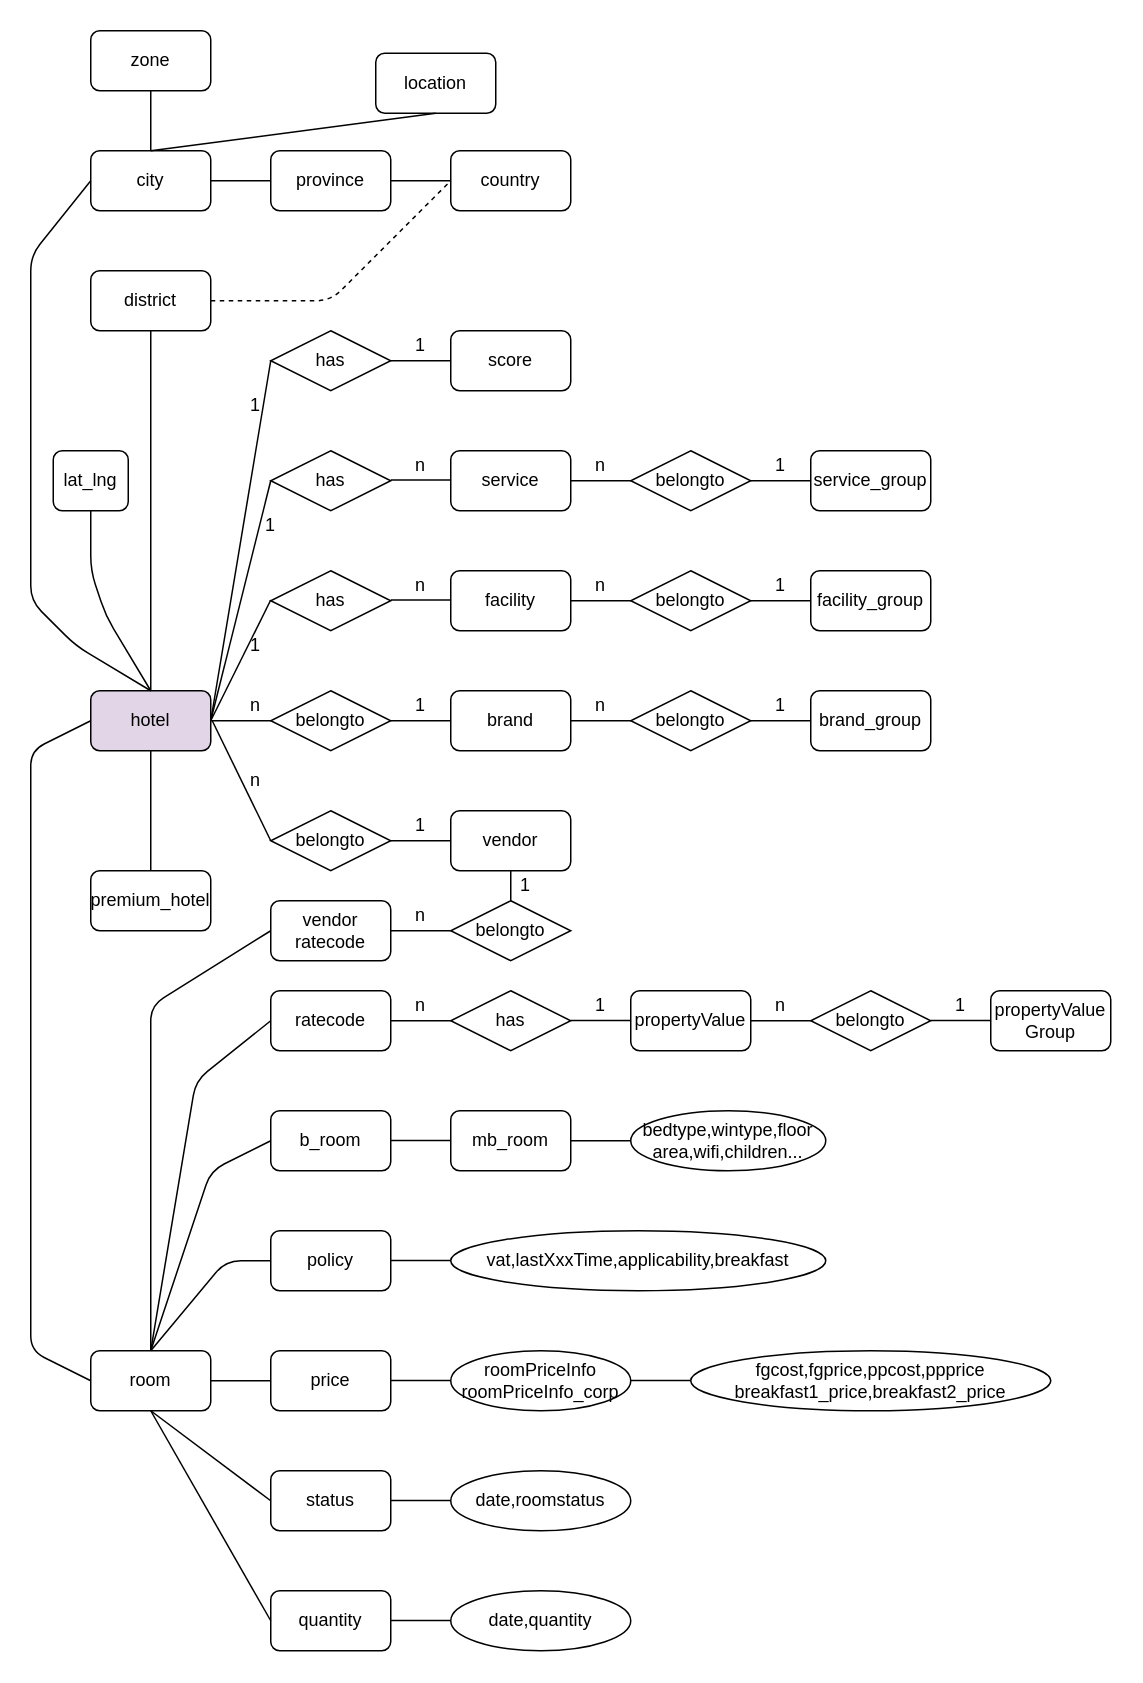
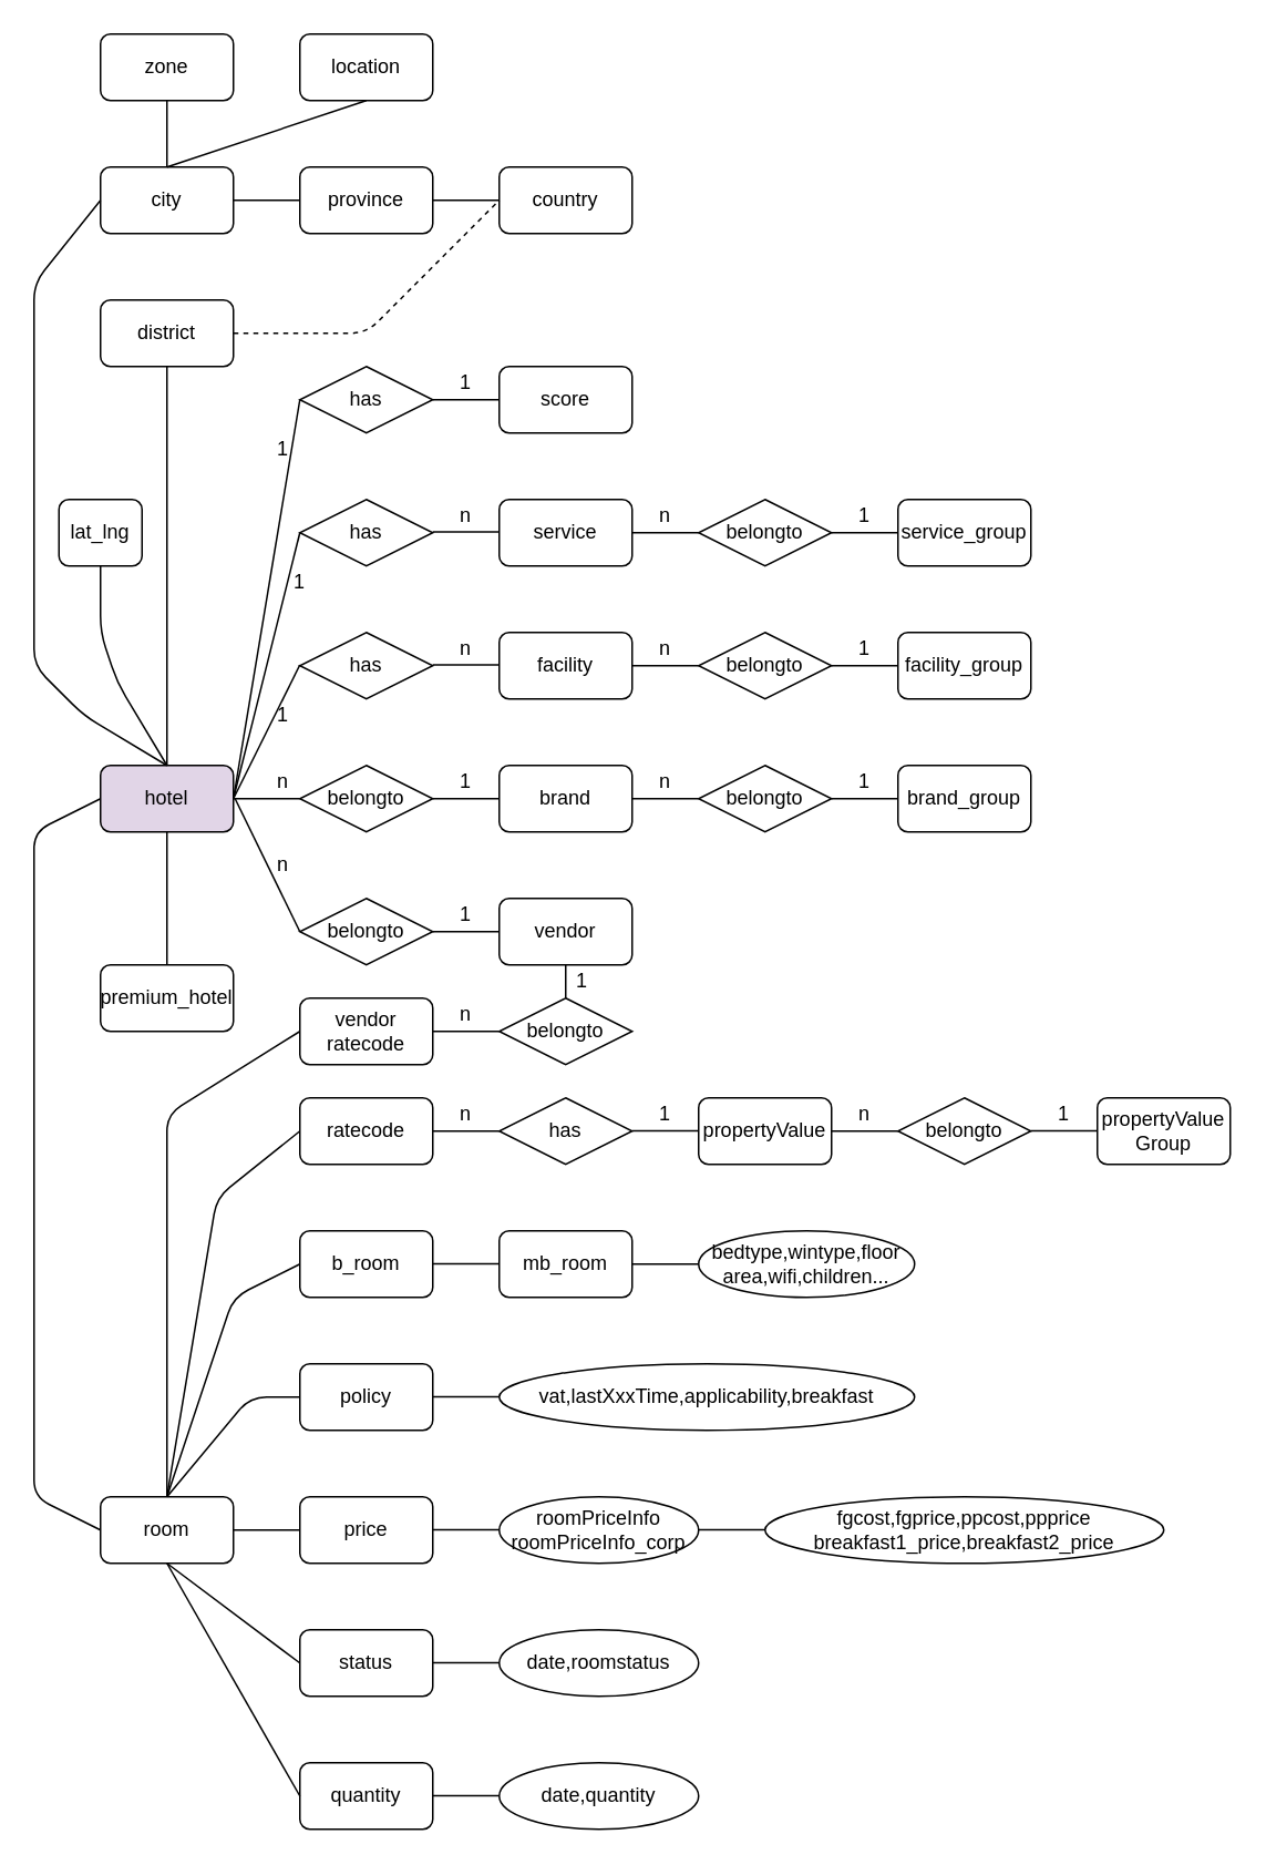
- <mxCell id="8" value="location" style="rounded=1;whiteSpace=wrap;html=1;" vertex="1" parent="1"><mxGeometry x="250" y="35" width="80" height="40" as="geometry" /></mxCell>
+ <mxCell id="8" value="location" style="rounded=1;whiteSpace=wrap;html=1;" vertex="1" parent="1"><mxGeometry x="180" y="20" width="80" height="40" as="geometry" /></mxCell>
